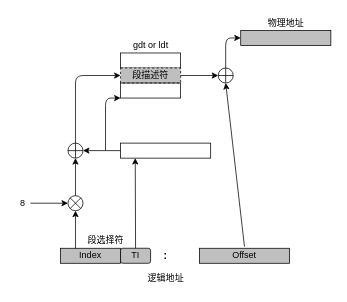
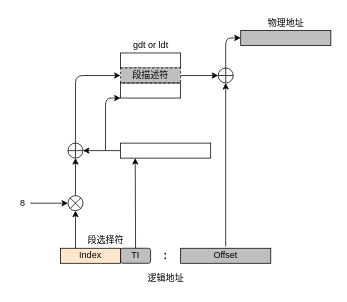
- <mxCell id="2" value="Index" style="whiteSpace=wrap;html=1;strokeColor=#000000;fontColor=#000000;fillColor=#BFBFBF;" vertex="1" parent="1"><mxGeometry x="80" y="330" width="80" height="20" as="geometry" /></mxCell>
+ <mxCell id="2" value="Index" style="whiteSpace=wrap;html=1;strokeColor=#000000;fontColor=#000000;fillColor=#ffe6cc;" vertex="1" parent="1"><mxGeometry x="80" y="330" width="80" height="20" as="geometry" /></mxCell>
- <mxCell id="4" value="Offset" style="whiteSpace=wrap;html=1;strokeColor=#000000;fontColor=#000000;fillColor=#BFBFBF;" vertex="1" parent="1"><mxGeometry x="265" y="330" width="120" height="20" as="geometry" /></mxCell>
+ <mxCell id="4" value="Offset" style="whiteSpace=wrap;html=1;strokeColor=#000000;fontColor=#000000;fillColor=#BFBFBF;" vertex="1" parent="1"><mxGeometry x="240" y="330" width="120" height="20" as="geometry" /></mxCell>
